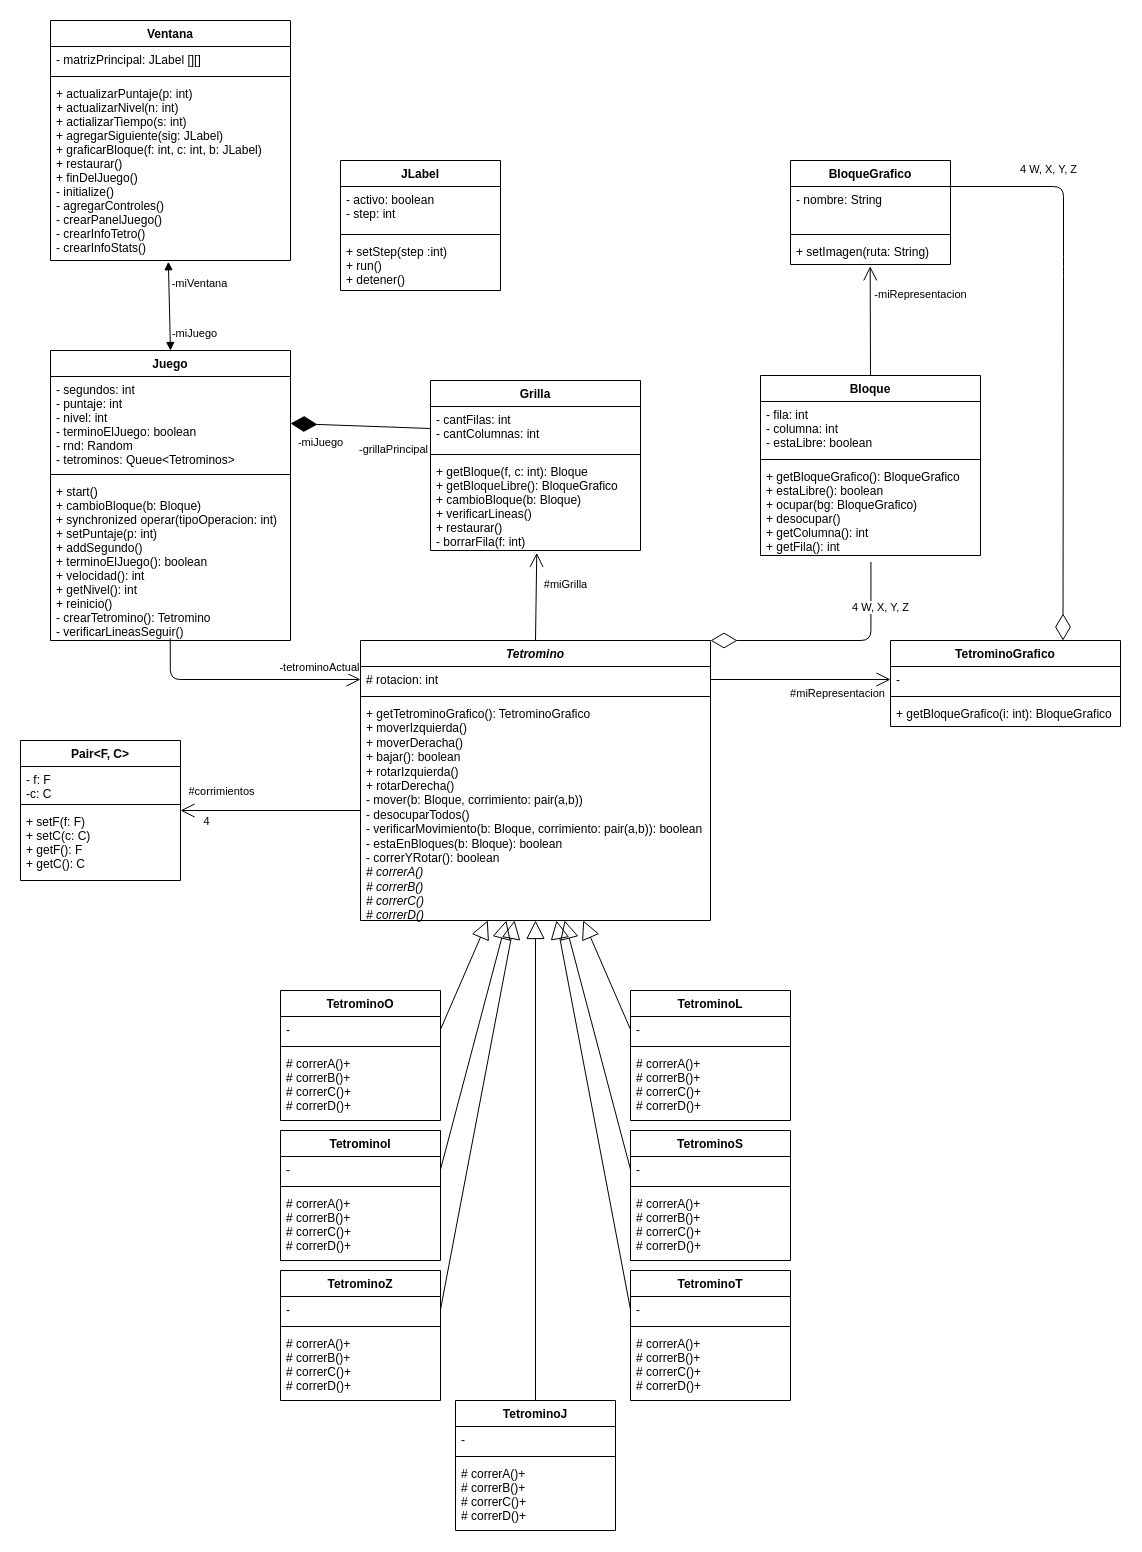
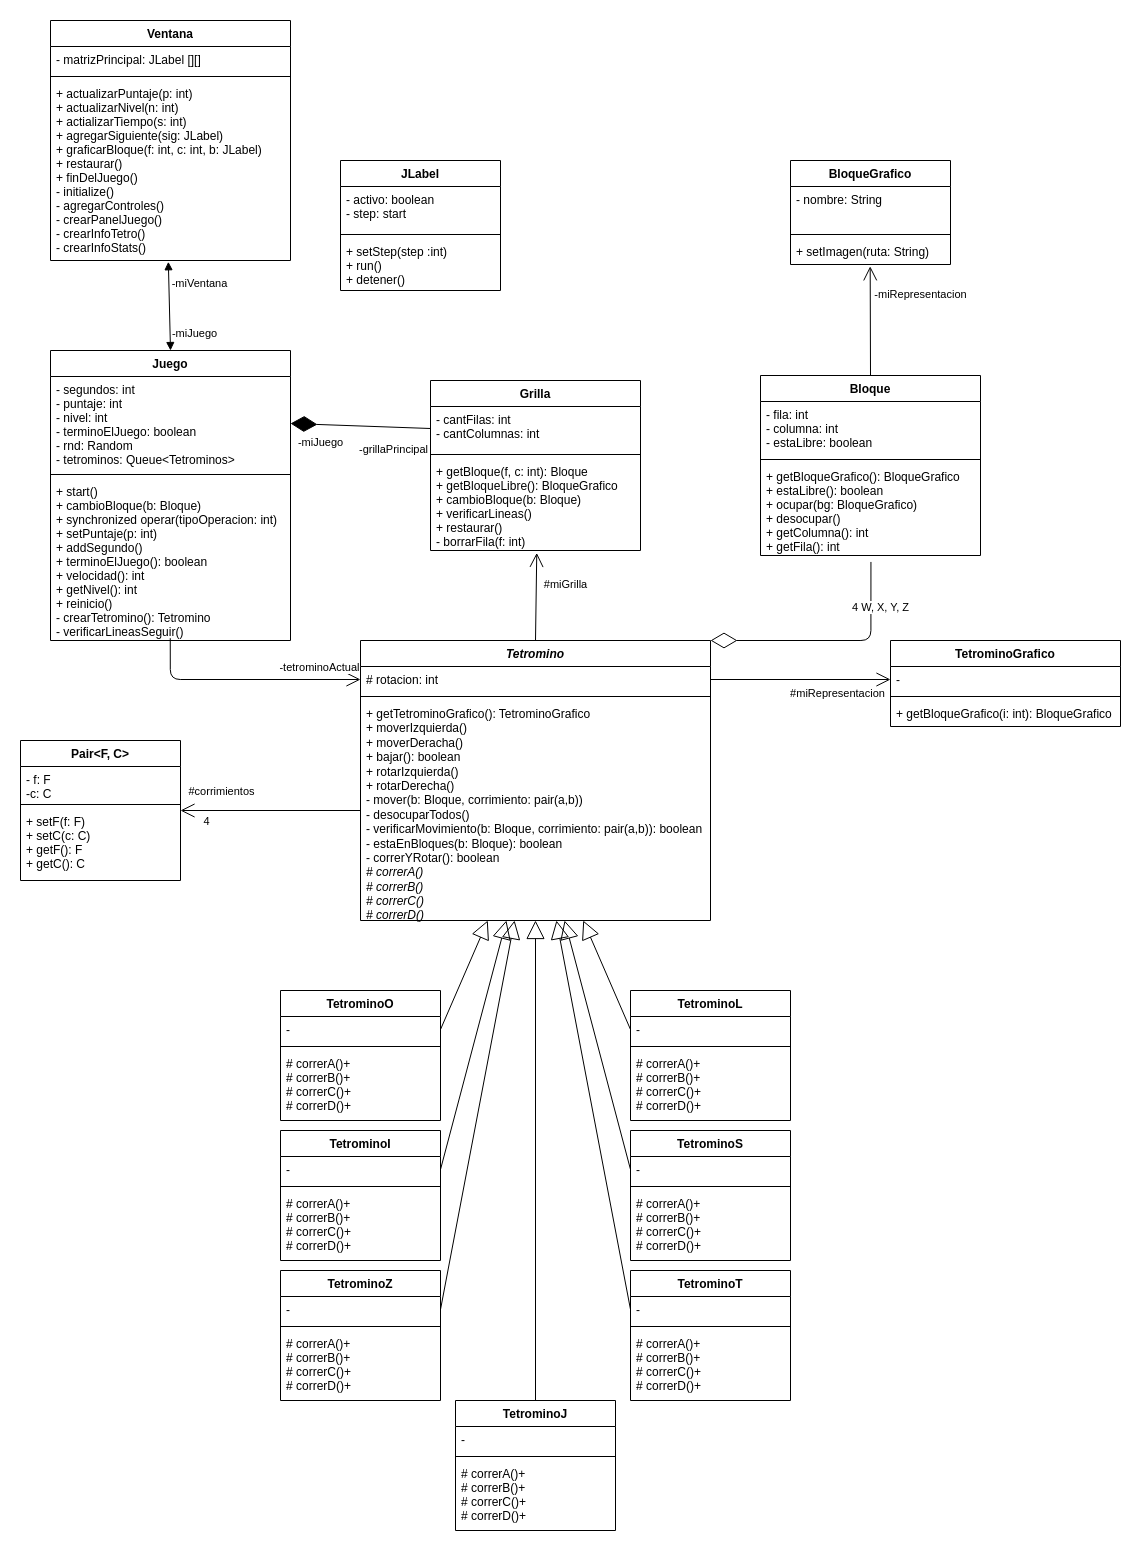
- <mxCell id="7" value="- activo: boolean&#10;- step: int" style="text;strokeColor=none;fillColor=none;align=left;verticalAlign=top;spacingLeft=4;spacingRight=4;overflow=hidden;rotatable=0;points=[[0,0.5],[1,0.5]];portConstraint=eastwest;" parent="6" vertex="1"><mxGeometry y="26" width="160" height="44" as="geometry" /></mxCell>
+ <mxCell id="7" value="- activo: boolean&#10;- step: start" style="text;strokeColor=none;fillColor=none;align=left;verticalAlign=top;spacingLeft=4;spacingRight=4;overflow=hidden;rotatable=0;points=[[0,0.5],[1,0.5]];portConstraint=eastwest;" parent="6" vertex="1"><mxGeometry y="26" width="160" height="44" as="geometry" /></mxCell>
- <mxCell id="51" value="4 W, X, Y, Z" style="endArrow=diamondThin;endFill=0;endSize=24;html=1;edgeStyle=orthogonalEdgeStyle;exitX=1;exitY=0.25;exitDx=0;exitDy=0;entryX=0.75;entryY=0;entryDx=0;entryDy=0;" parent="1" source="22" target="26" edge="1"><mxGeometry x="-0.654" y="17" width="160" relative="1" as="geometry"><mxPoint x="850.32" y="587.82" as="sourcePoint" /><mxPoint x="990" y="600" as="targetPoint" /><Array as="points"><mxPoint x="1063" y="266" /><mxPoint x="1063" y="630" /></Array><mxPoint as="offset" /></mxGeometry></mxCell>
